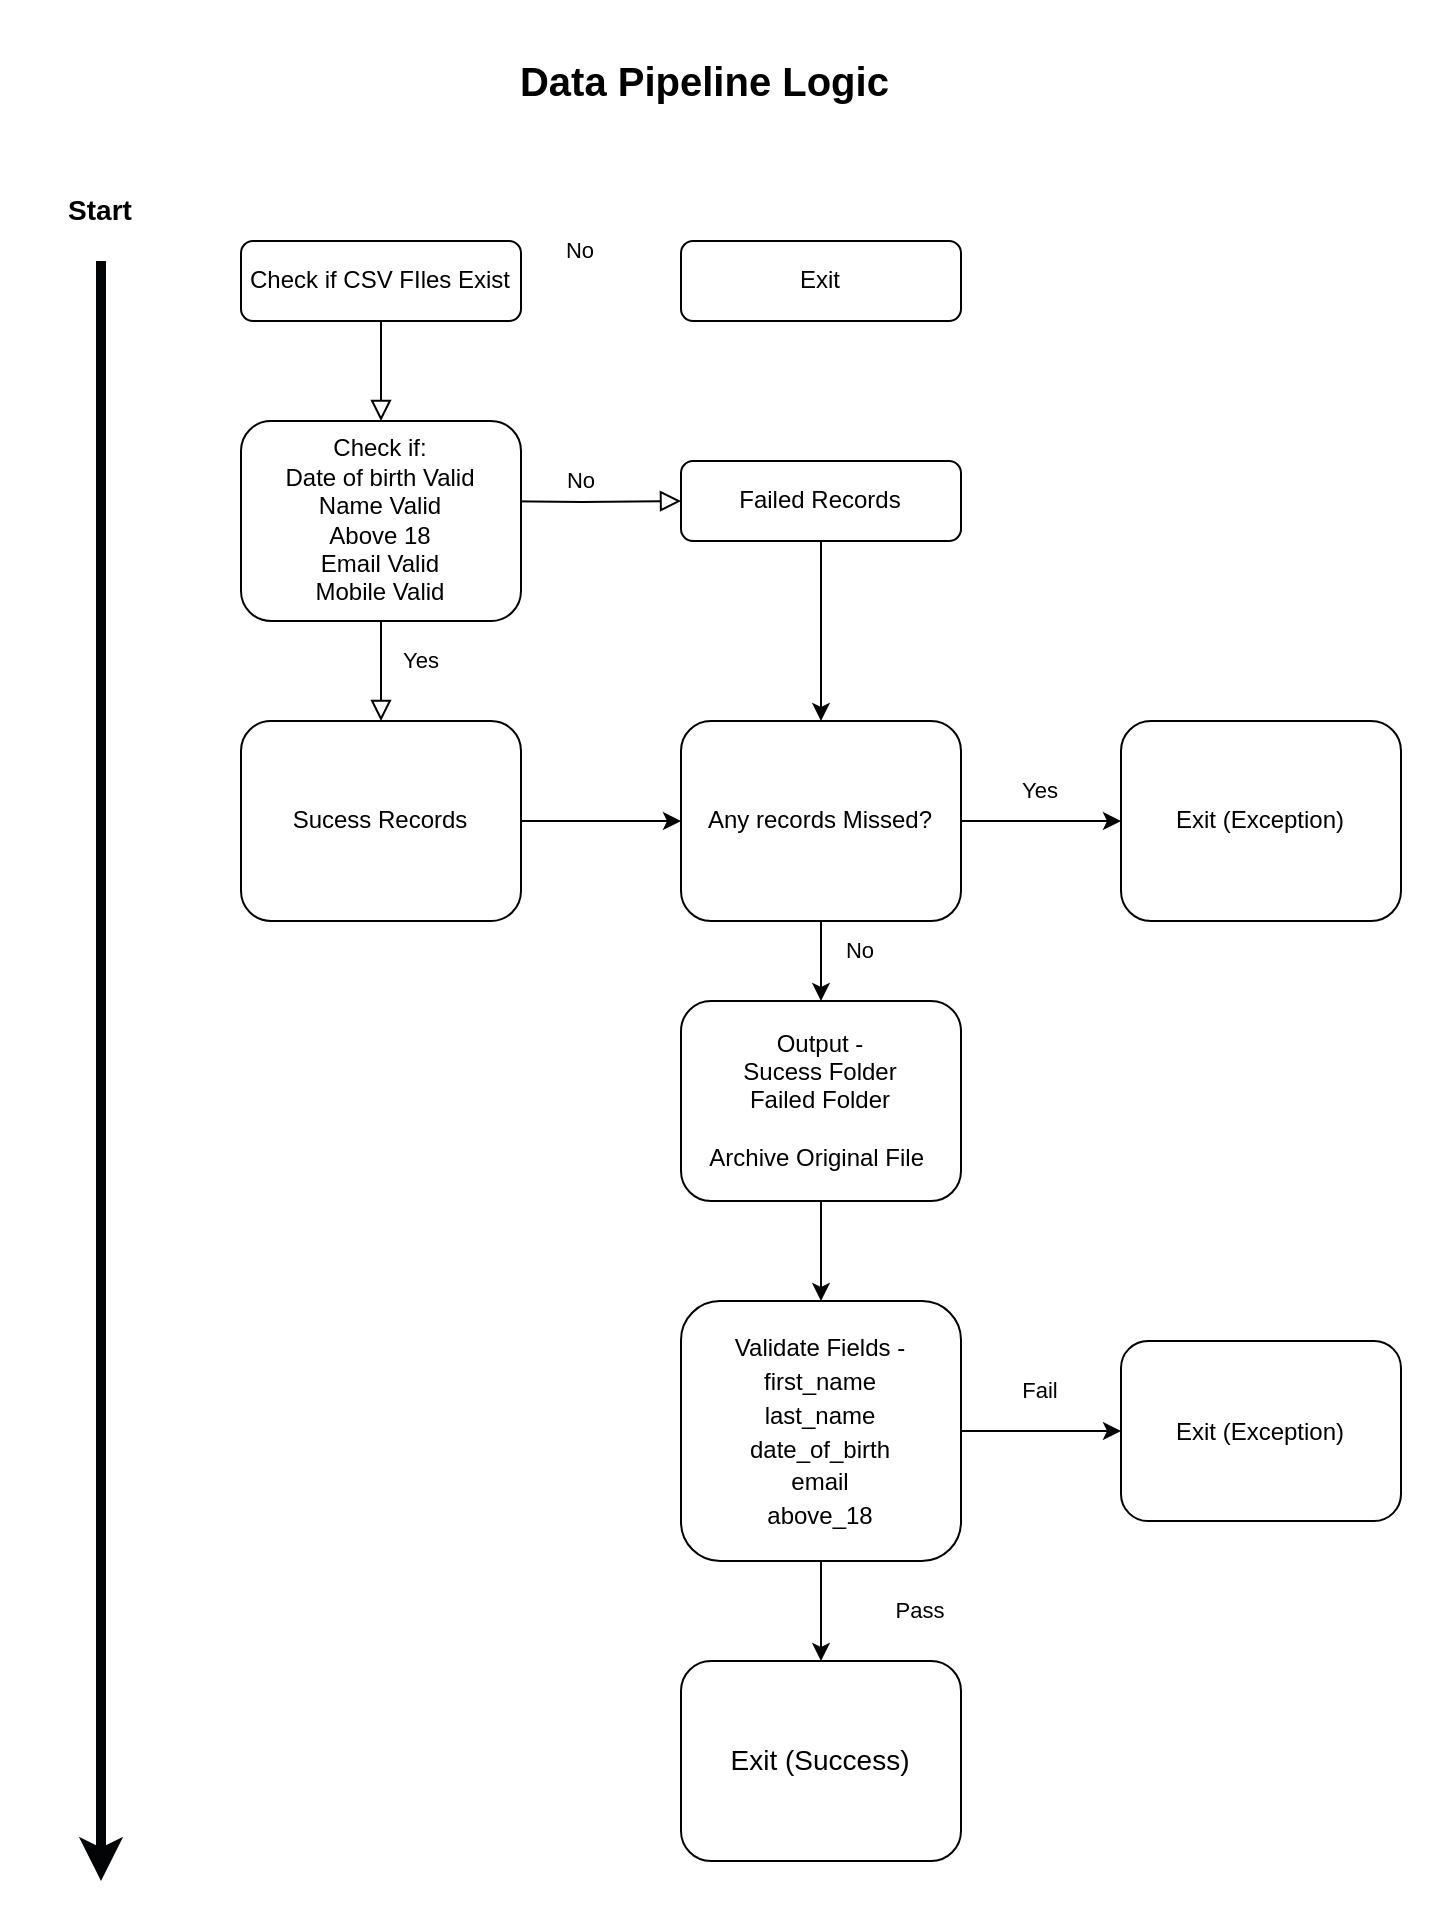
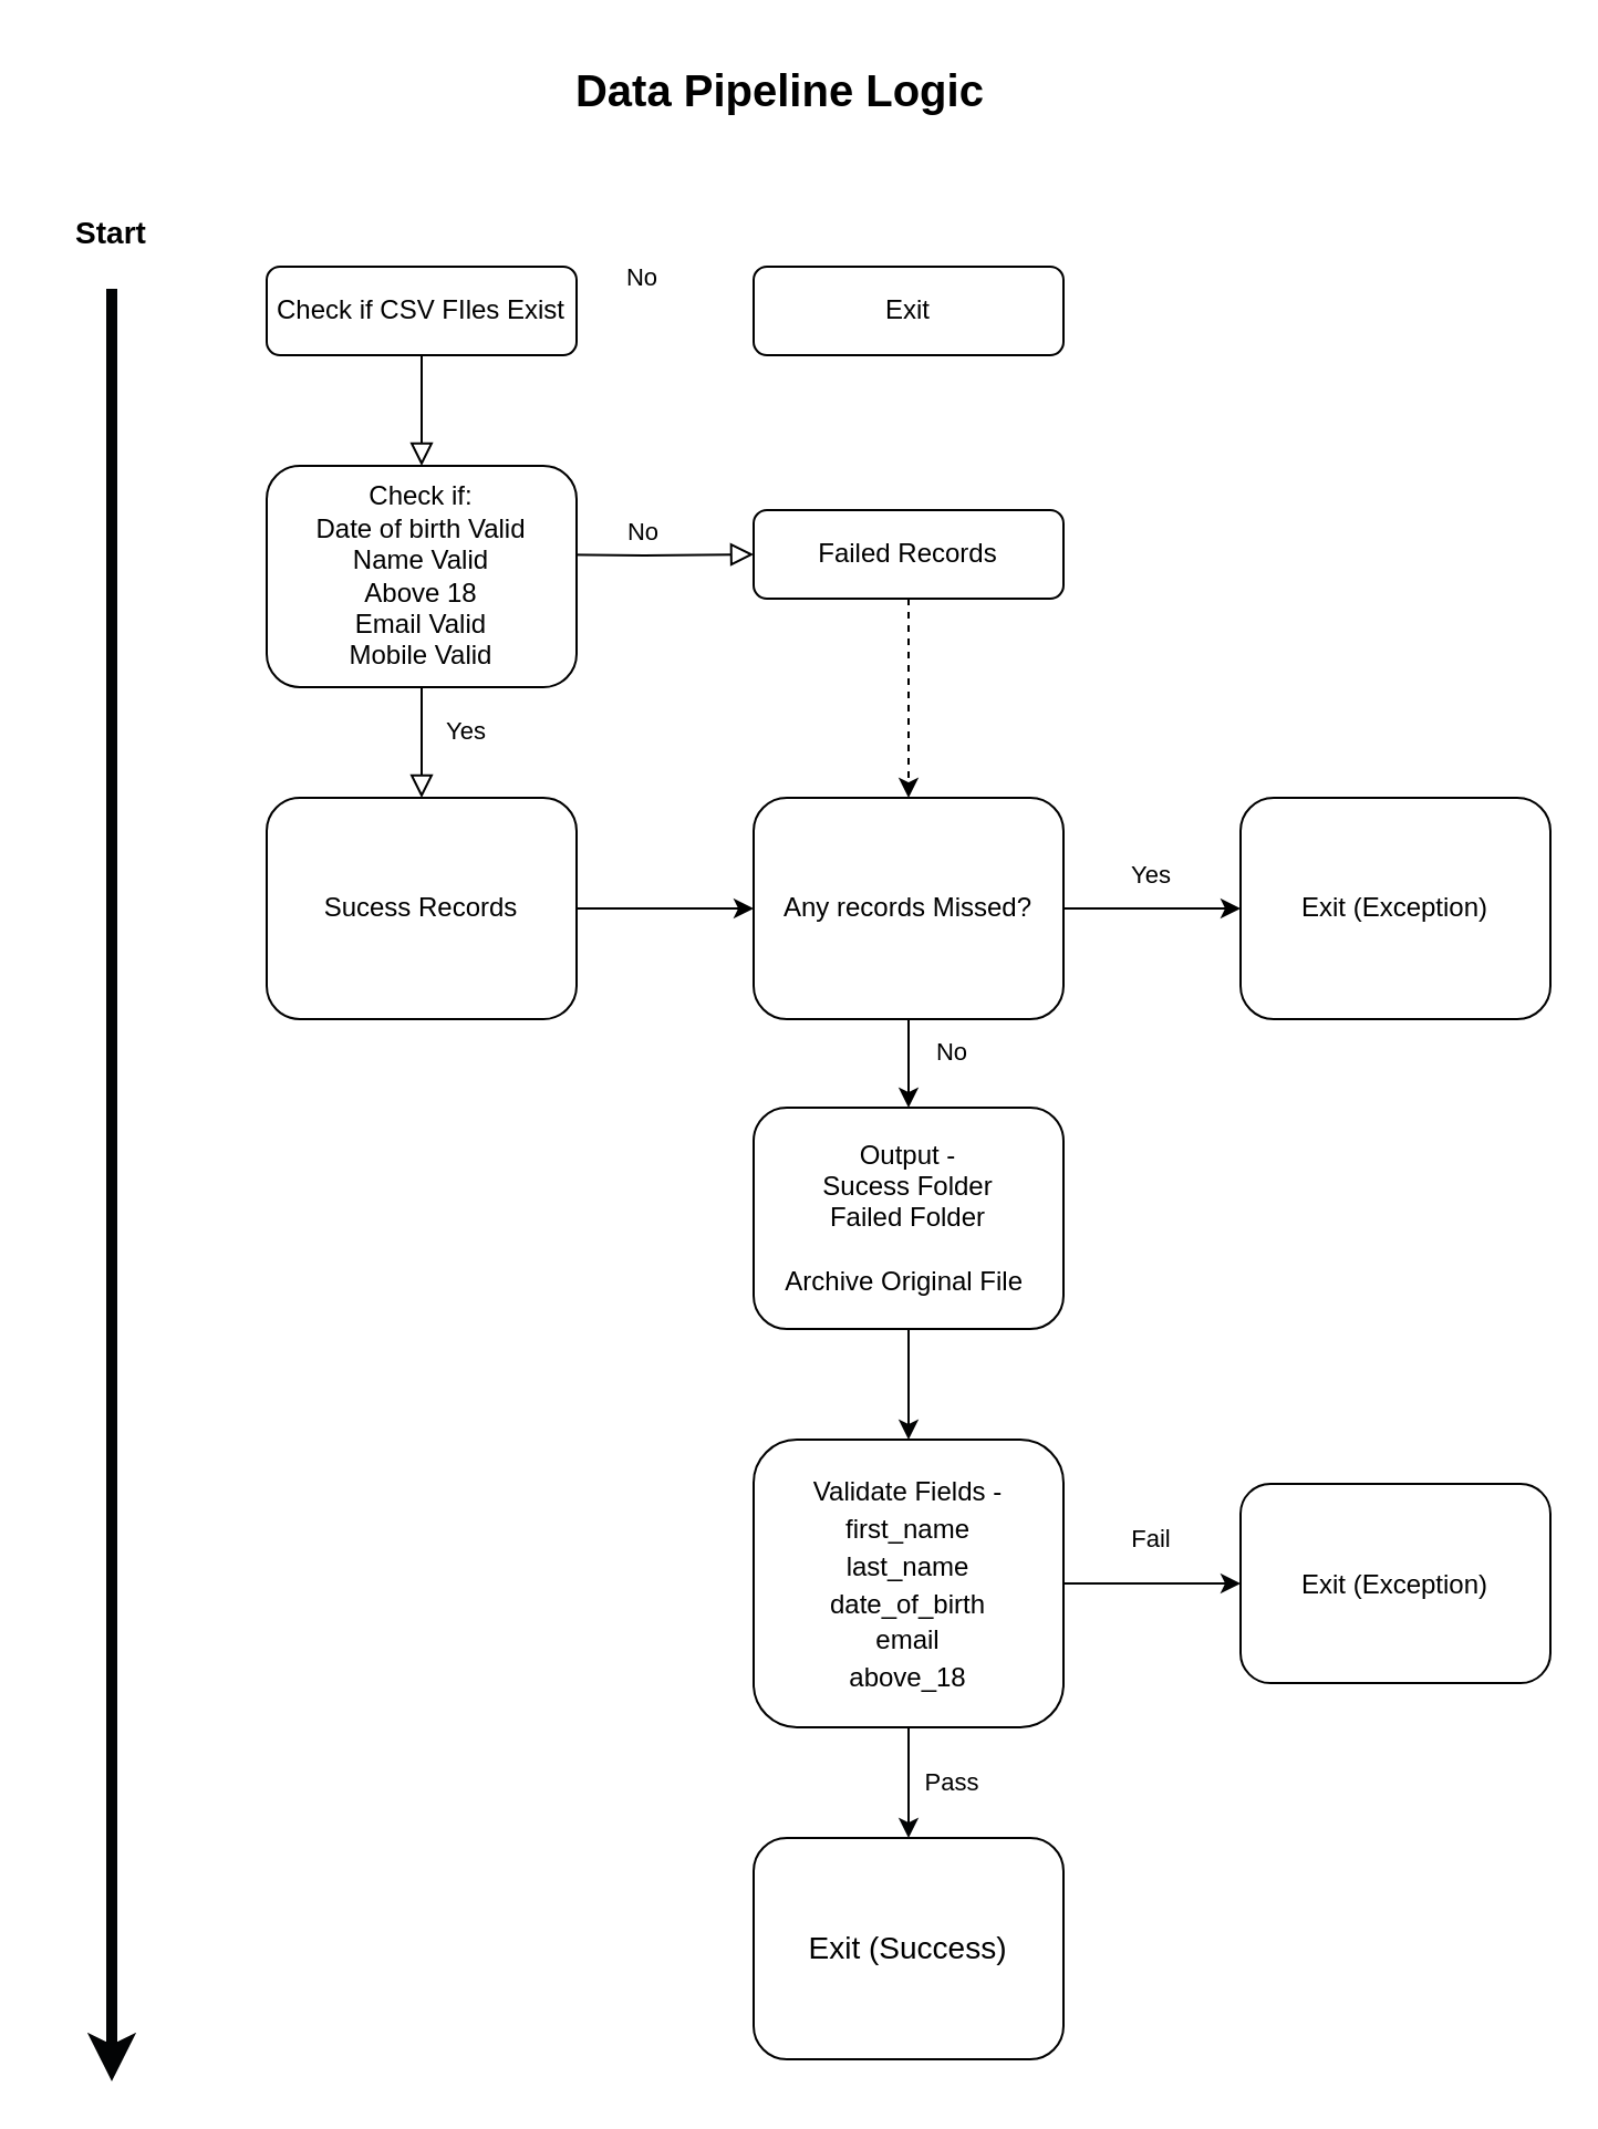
- <mxCell id="6" style="edgeStyle=orthogonalEdgeStyle;rounded=0;orthogonalLoop=1;jettySize=auto;html=1;entryX=0.5;entryY=0;entryDx=0;entryDy=0;" edge="1" parent="1" source="7" target="14"><mxGeometry relative="1" as="geometry"><mxPoint x="410" y="350" as="targetPoint" /></mxGeometry></mxCell>
+ <mxCell id="6" style="edgeStyle=orthogonalEdgeStyle;rounded=0;orthogonalLoop=1;jettySize=auto;html=1;entryX=0.5;entryY=0;entryDx=0;entryDy=0;dashed=1;" edge="1" parent="1" source="7" target="14"><mxGeometry relative="1" as="geometry"><mxPoint x="410" y="350" as="targetPoint" /></mxGeometry></mxCell>
- <mxCell id="27" value="&lt;font style=&quot;font-size: 11px;&quot;&gt;Pass&lt;/font&gt;" style="text;html=1;strokeColor=none;fillColor=none;align=center;verticalAlign=middle;whiteSpace=wrap;rounded=0;" vertex="1" parent="1"><mxGeometry x="430" y="790" width="60" height="30" as="geometry" /></mxCell>
+ <mxCell id="27" value="&lt;font style=&quot;font-size: 11px;&quot;&gt;Pass&lt;/font&gt;" style="text;html=1;strokeColor=none;fillColor=none;align=center;verticalAlign=middle;whiteSpace=wrap;rounded=0;" vertex="1" parent="1"><mxGeometry x="400" y="790" width="60" height="30" as="geometry" /></mxCell>
